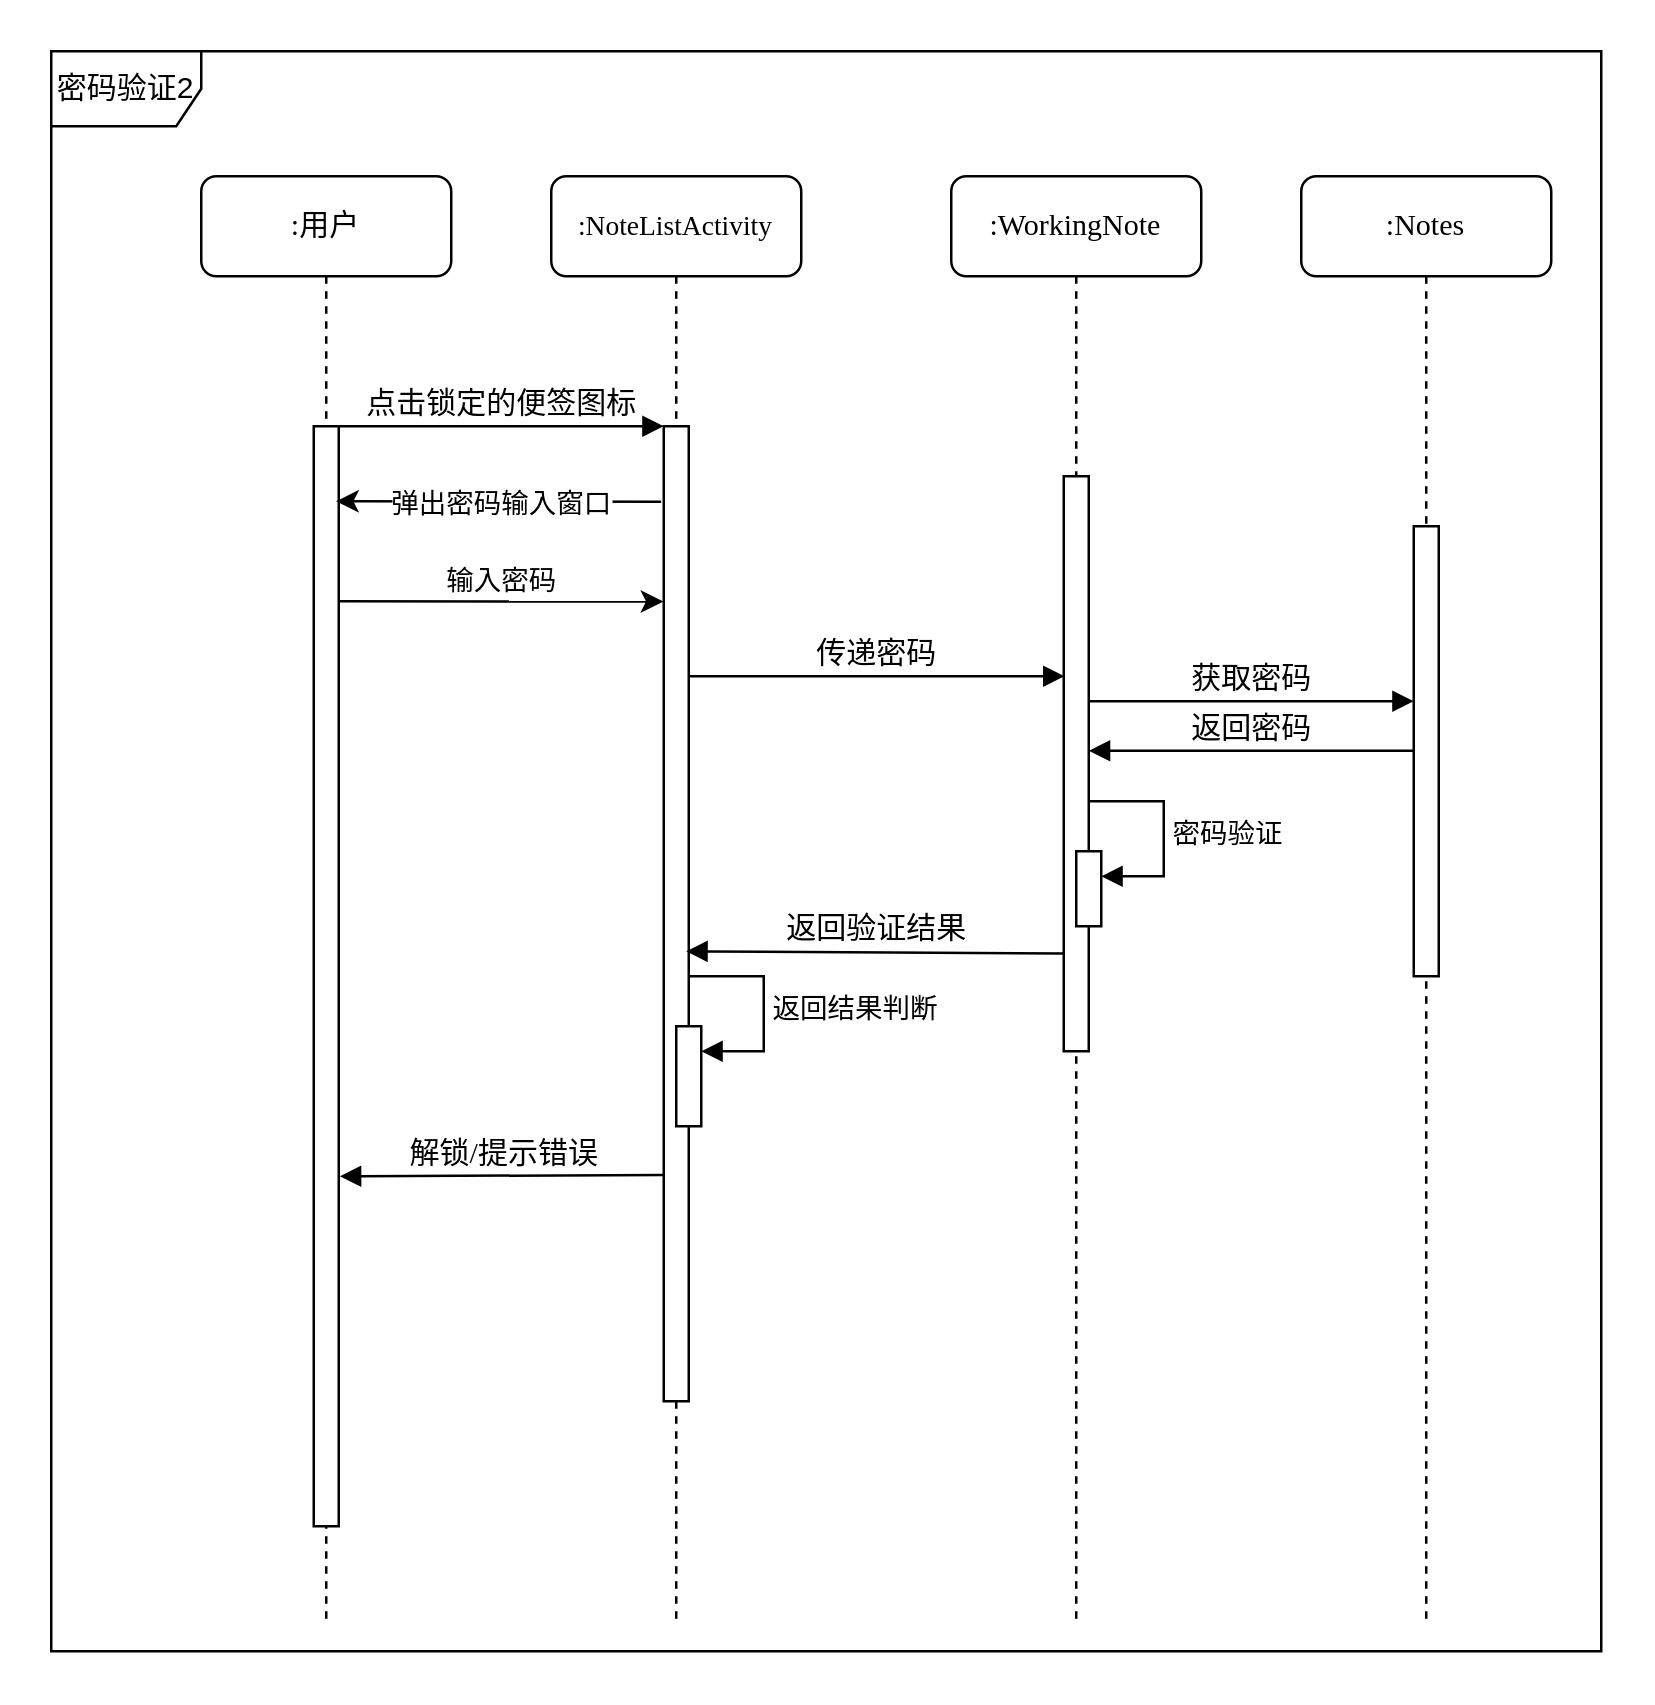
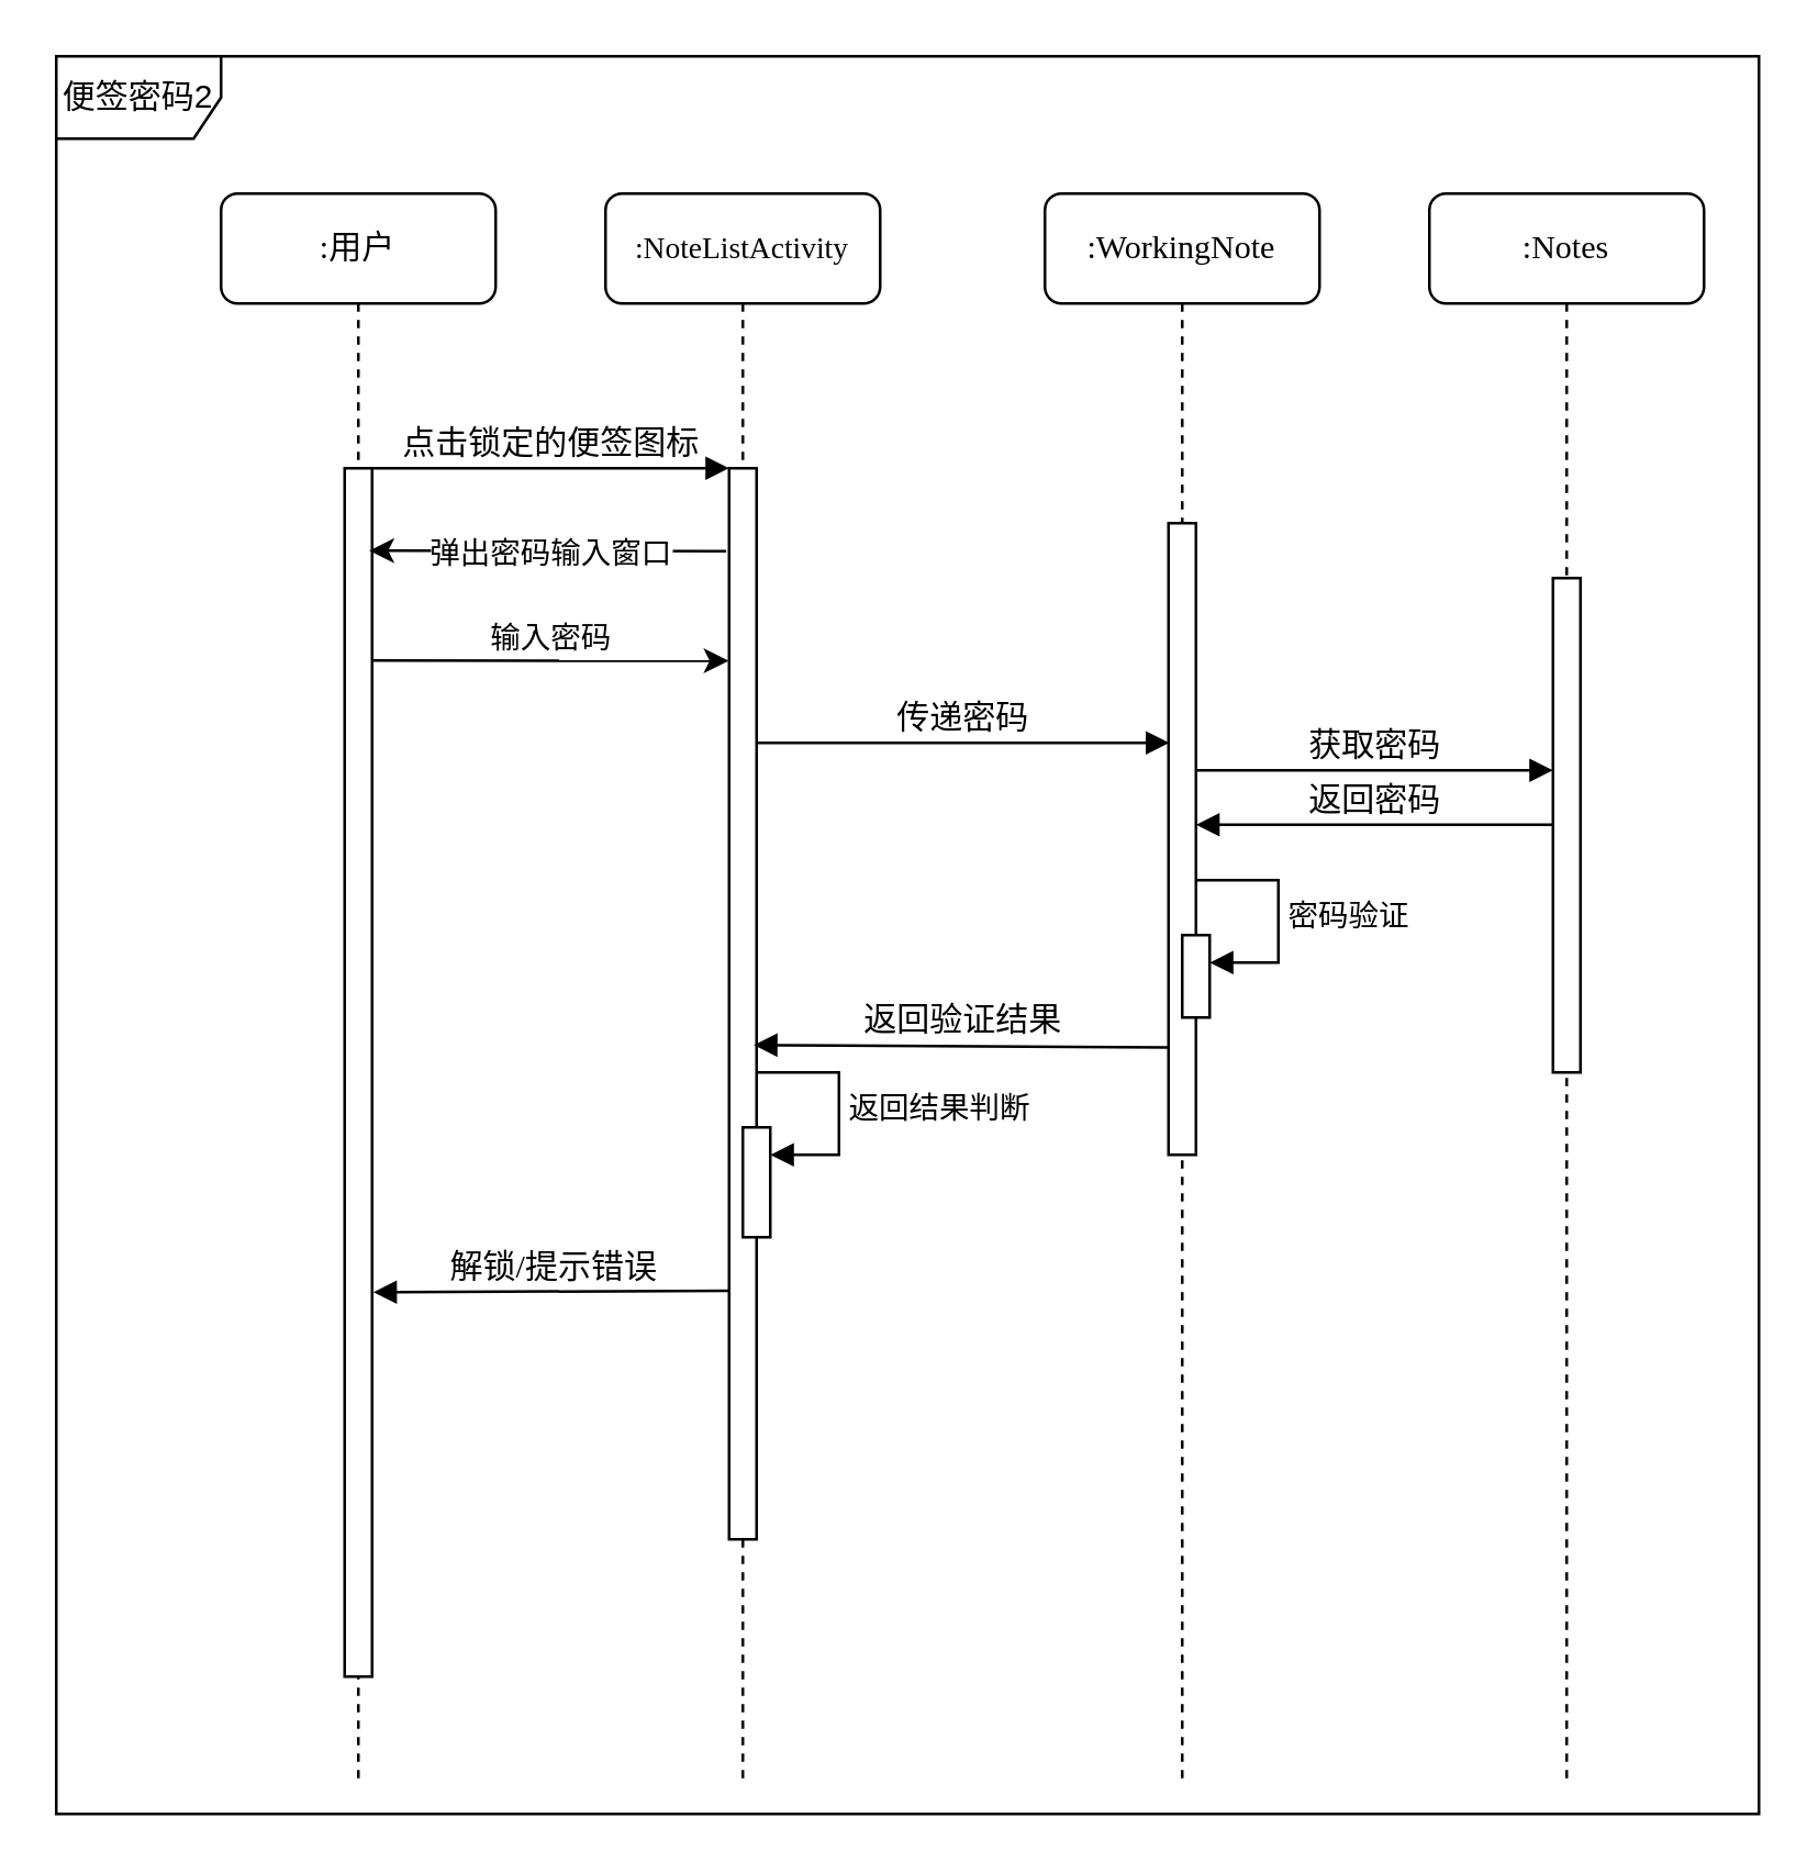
- <mxCell id="13" value="密码验证2" style="shape=umlFrame;whiteSpace=wrap;html=1;pointerEvents=0;" parent="1" vertex="1"><mxGeometry x="20" y="20" width="620" height="640" as="geometry" /></mxCell>
+ <mxCell id="13" value="便签密码2" style="shape=umlFrame;whiteSpace=wrap;html=1;pointerEvents=0;" parent="1" vertex="1"><mxGeometry x="20" y="20" width="620" height="640" as="geometry" /></mxCell>
